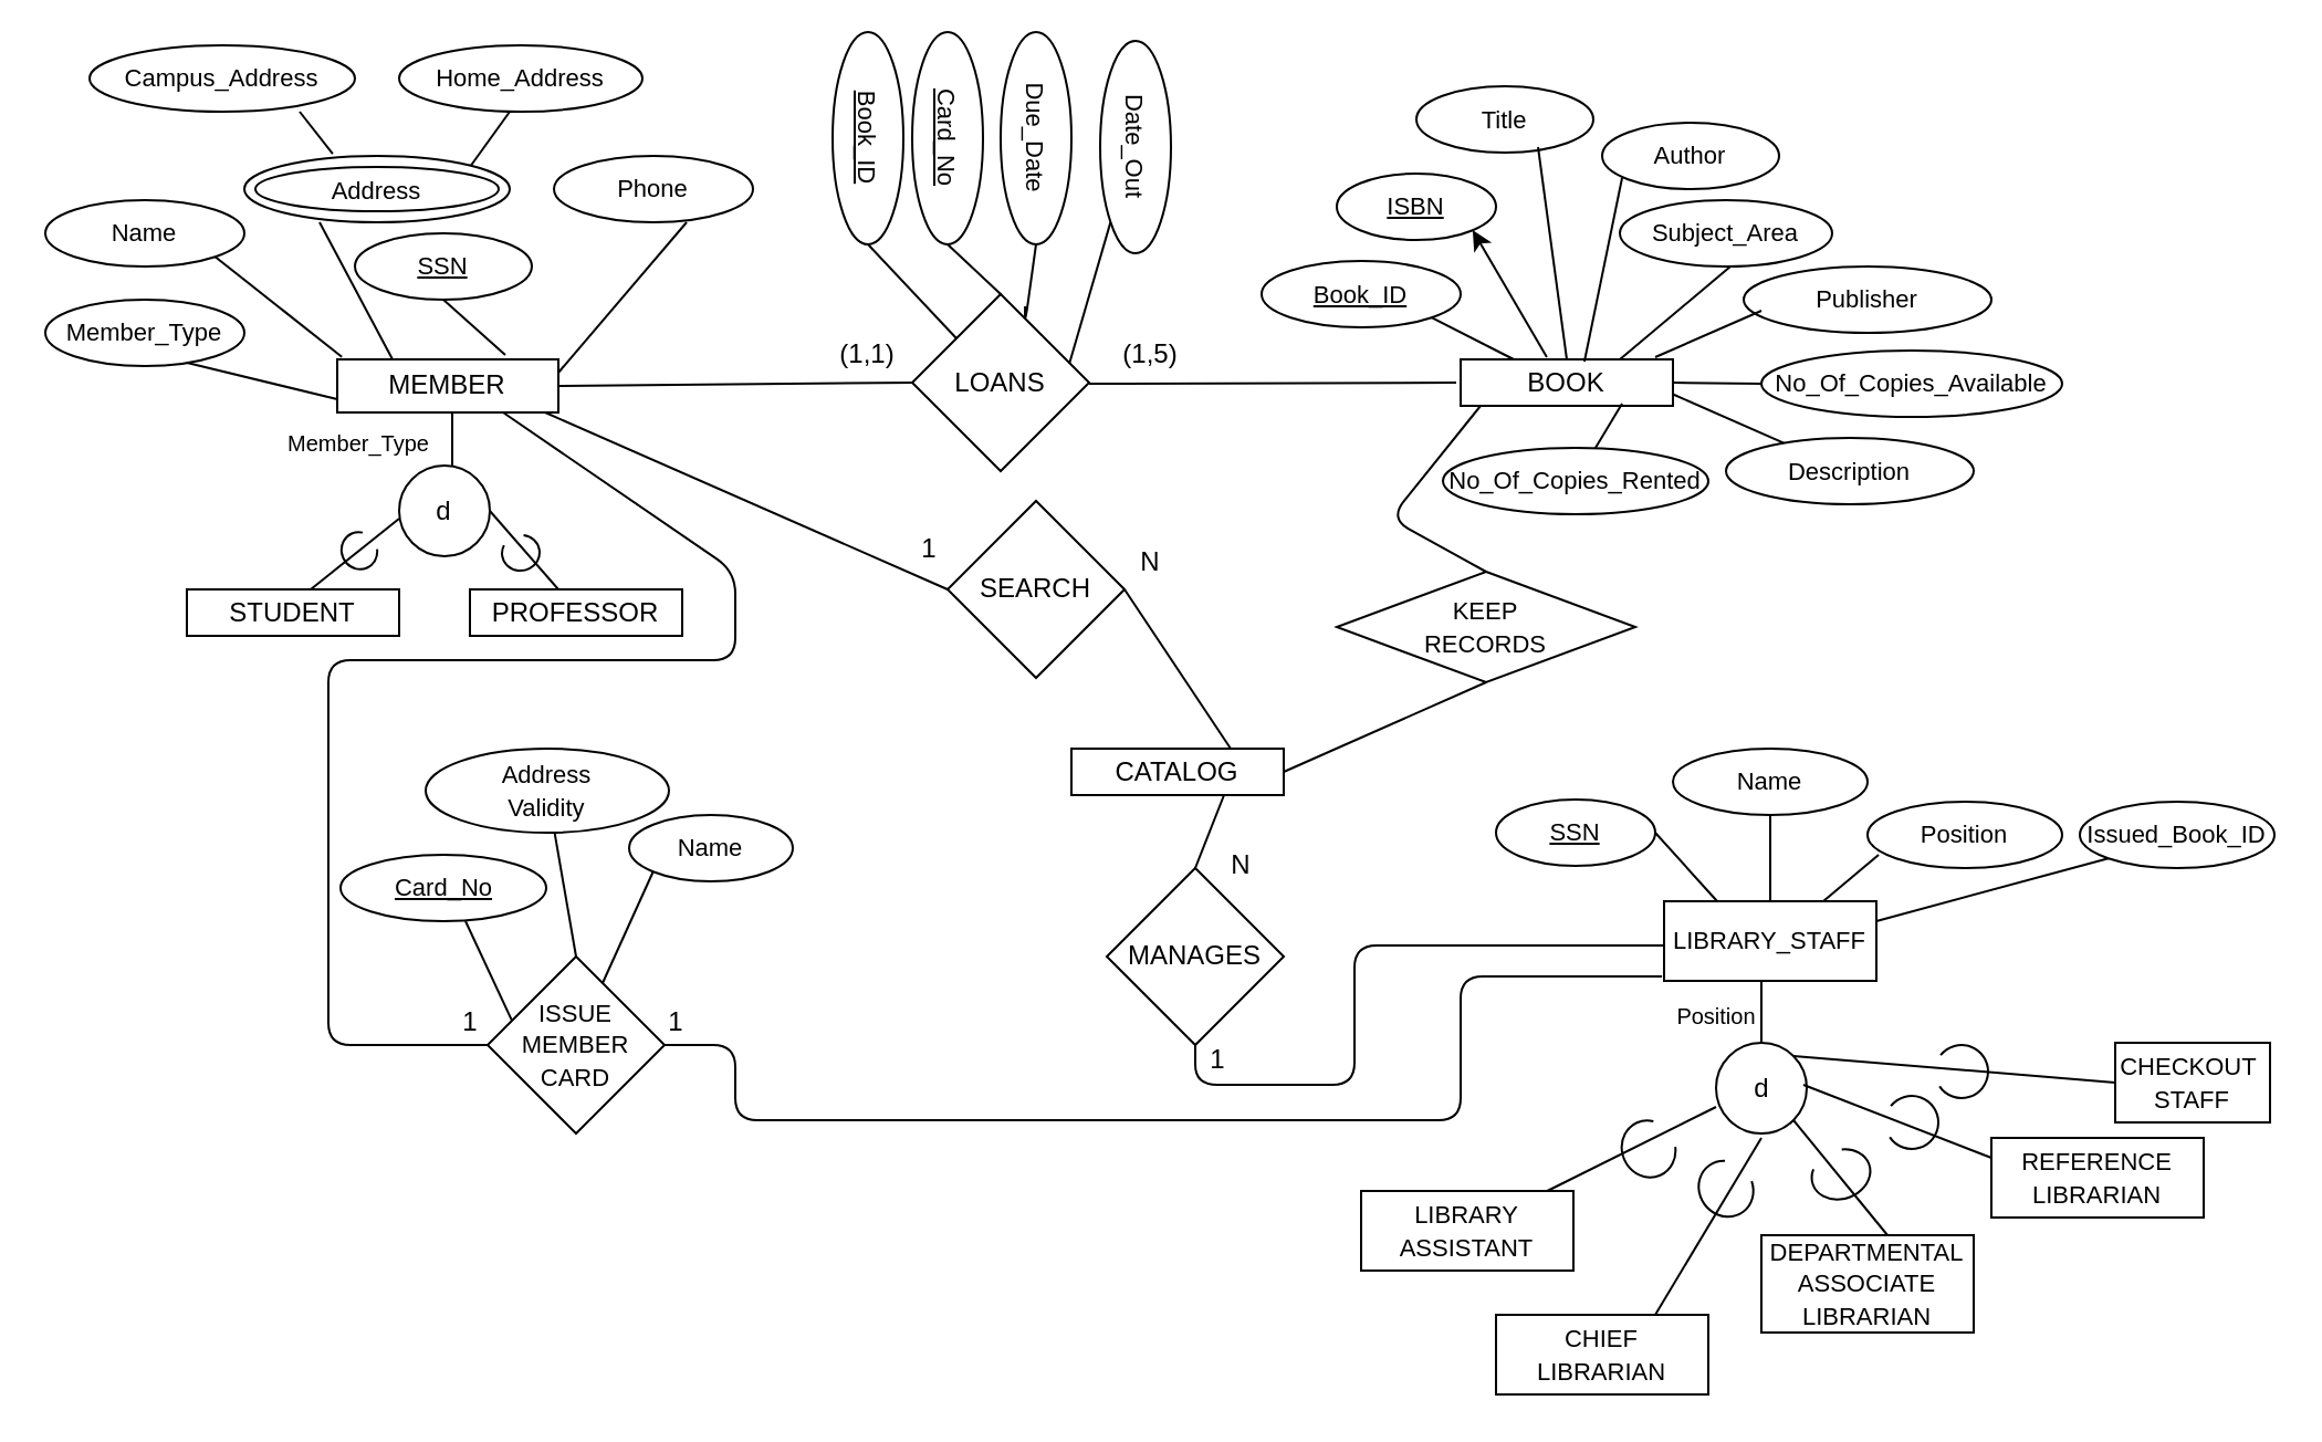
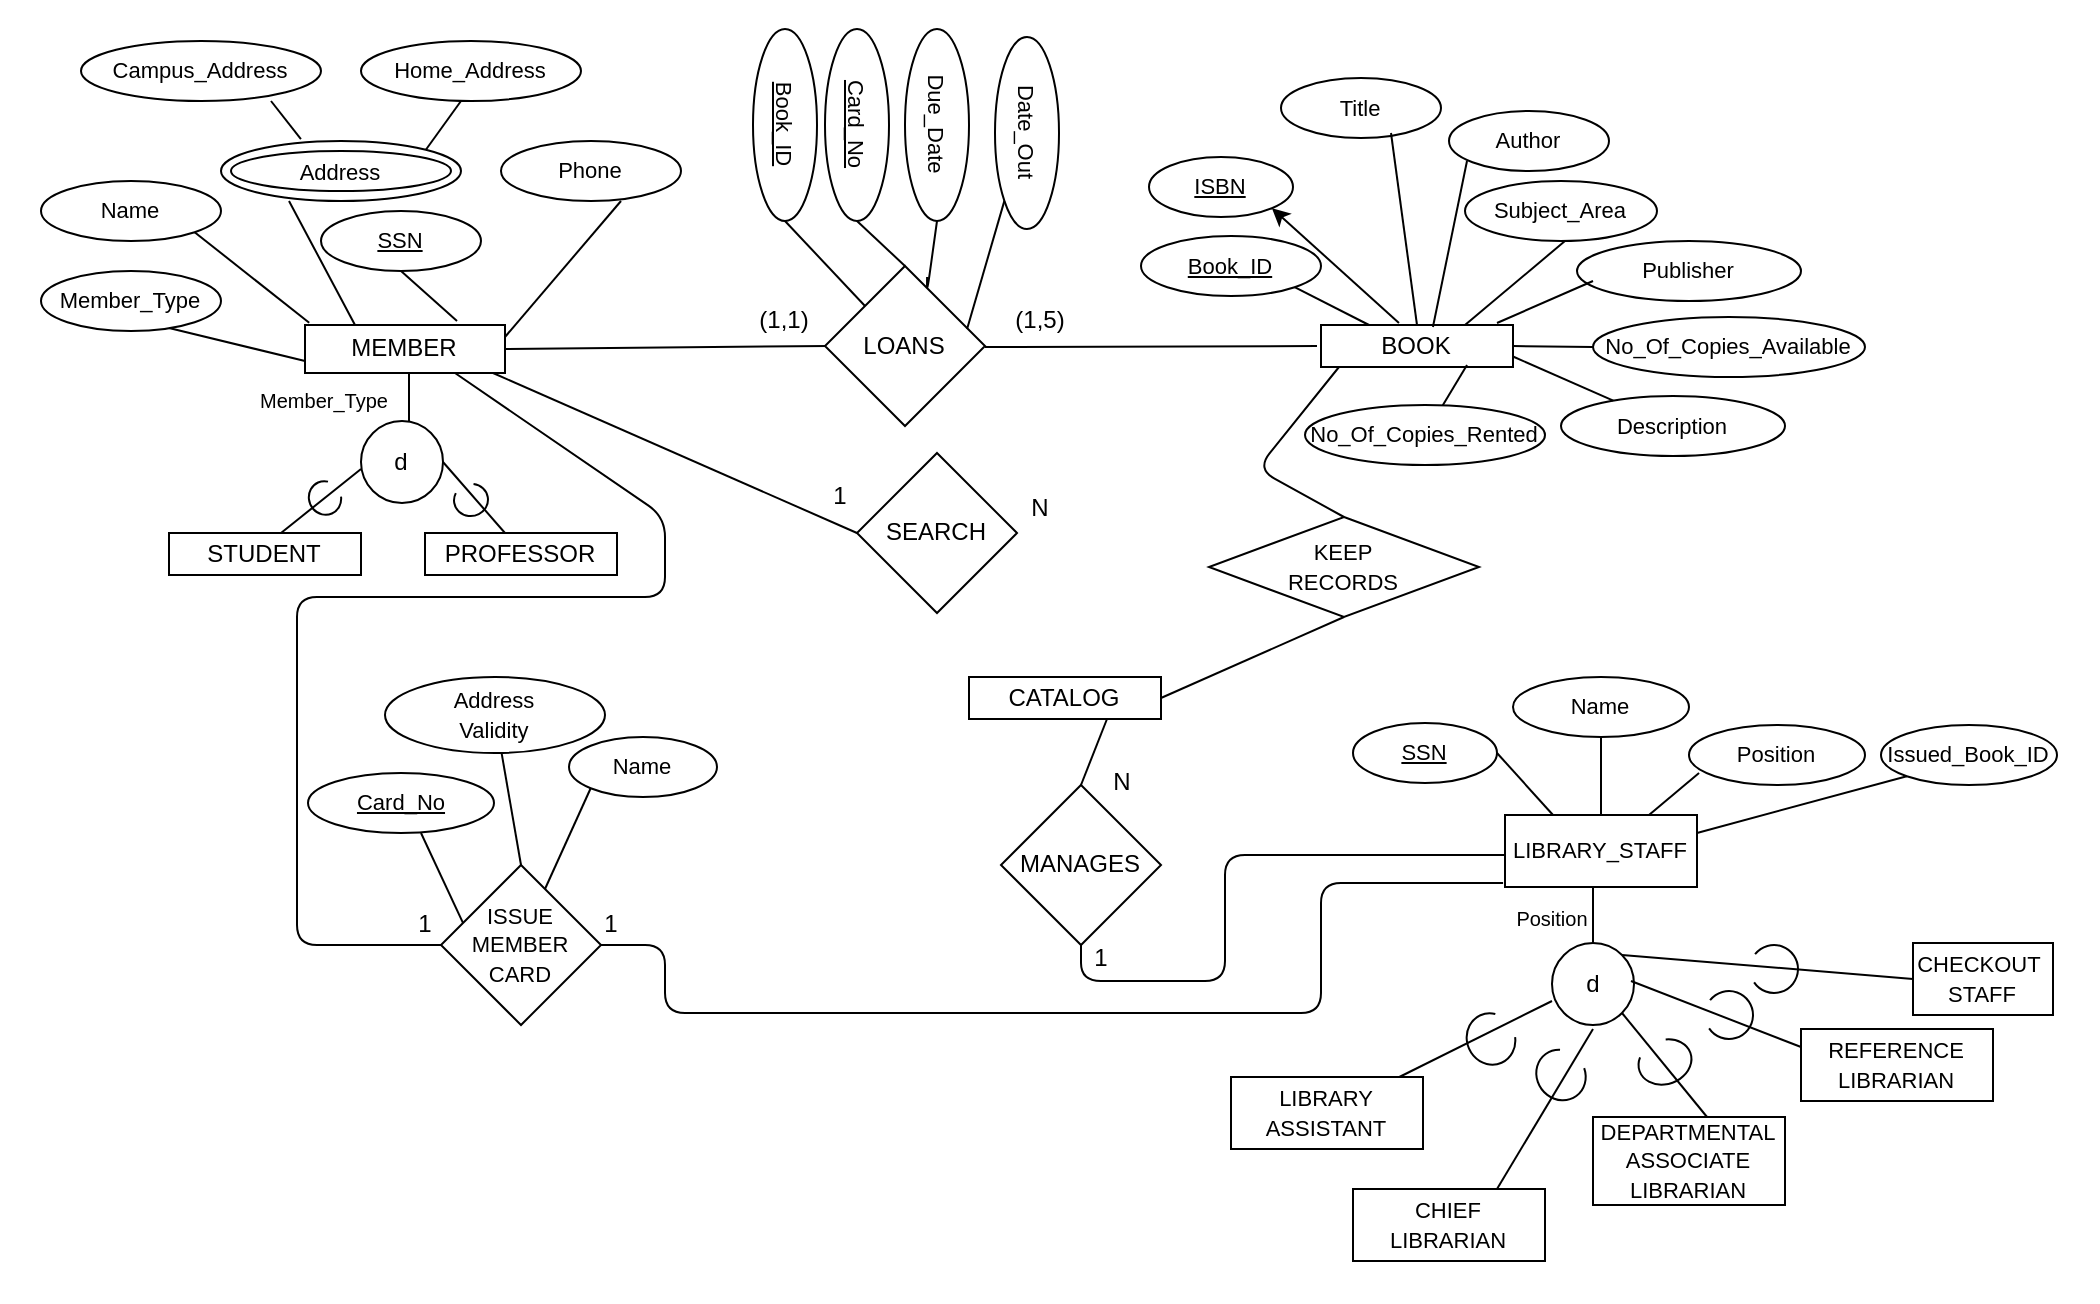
- <mxCell id="30" value="&lt;font style=&quot;font-size: 11px&quot;&gt;&lt;u&gt;ISBN&lt;/u&gt;&lt;/font&gt;" style="ellipse;whiteSpace=wrap;html=1;" parent="1" vertex="1"><mxGeometry x="604" y="78" width="72" height="30" as="geometry" /></mxCell>
+ <mxCell id="30" value="&lt;font style=&quot;font-size: 11px&quot;&gt;&lt;u&gt;ISBN&lt;/u&gt;&lt;/font&gt;" style="ellipse;whiteSpace=wrap;html=1;" parent="1" vertex="1"><mxGeometry x="574" y="78" width="72" height="30" as="geometry" /></mxCell>
- <mxCell id="58" value="" style="endArrow=none;html=1;entryX=1;entryY=0.5;entryDx=0;entryDy=0;exitX=0.75;exitY=0;exitDx=0;exitDy=0;" parent="1" source="55" target="53" edge="1"><mxGeometry width="50" height="50" relative="1" as="geometry"><mxPoint x="540" y="330" as="sourcePoint" /><mxPoint x="508" y="274" as="targetPoint" /><Array as="points" /></mxGeometry></mxCell>
